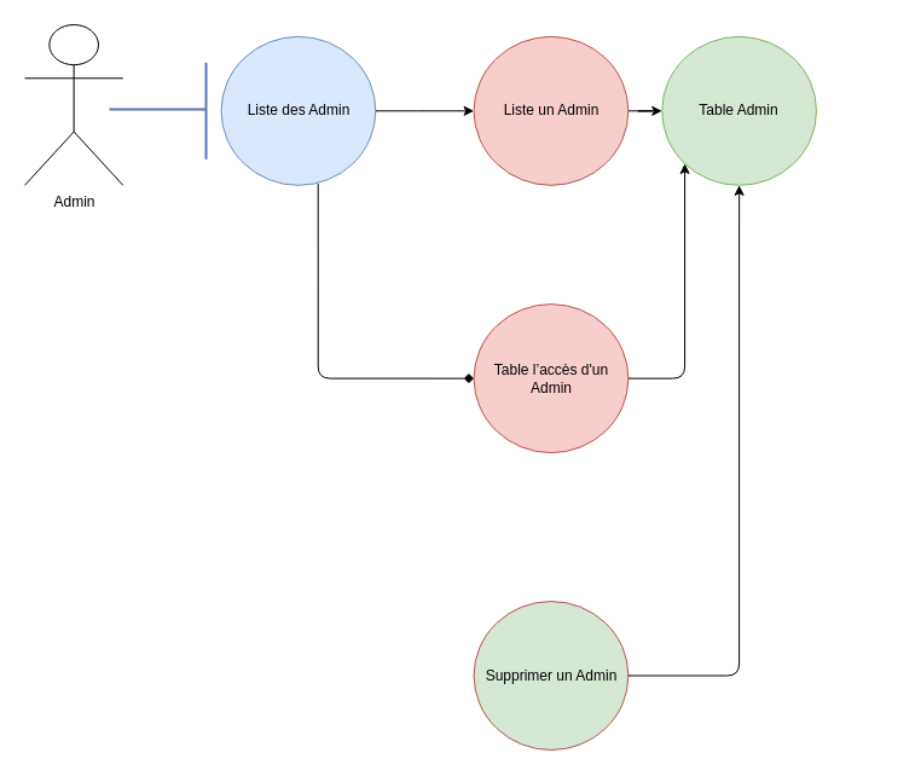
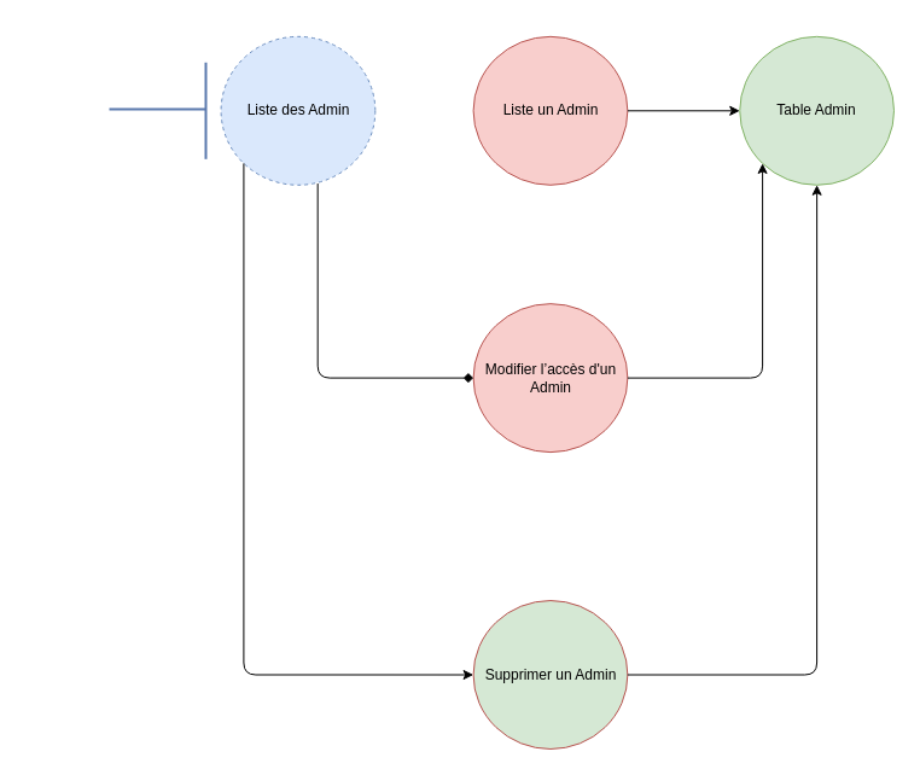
- <mxCell id="3" value="Admin" style="shape=umlActor;verticalLabelPosition=bottom;labelBackgroundColor=#ffffff;verticalAlign=top;html=1;outlineConnect=0;" parent="2" vertex="1"><mxGeometry width="81.29" height="132.787" as="geometry" /></mxCell>
- <mxCell id="4" value="Liste des Admin" style="ellipse;whiteSpace=wrap;html=1;fillColor=#dae8fc;strokeColor=#6c8ebf;" parent="2" vertex="1"><mxGeometry x="162.581" y="9.836" width="127.742" height="122.951" as="geometry" /></mxCell>
+ <mxCell id="4" value="Liste des Admin" style="ellipse;whiteSpace=wrap;html=1;fillColor=#dae8fc;strokeColor=#6c8ebf;dashed=1;" parent="2" vertex="1"><mxGeometry x="162.581" y="9.836" width="127.742" height="122.951" as="geometry" /></mxCell>
- <mxCell id="6" value="" style="edgeStyle=orthogonalEdgeStyle;rounded=0;orthogonalLoop=1;jettySize=auto;html=1;" parent="2" source="4" target="5" edge="1"><mxGeometry relative="1" as="geometry"><Array as="points"><mxPoint x="325.161" y="71.311" /><mxPoint x="325.161" y="71.311" /></Array></mxGeometry></mxCell>
- <mxCell id="9" value="Table Admin" style="ellipse;whiteSpace=wrap;html=1;fillColor=#d5e8d4;strokeColor=#82b366;" parent="2" vertex="1"><mxGeometry x="527.258" y="9.836" width="127.742" height="122.951" as="geometry" /></mxCell>
+ <mxCell id="9" value="Table Admin" style="ellipse;whiteSpace=wrap;html=1;fillColor=#d5e8d4;strokeColor=#82b366;" parent="2" vertex="1"><mxGeometry x="592.258" y="9.836" width="127.742" height="122.951" as="geometry" /></mxCell>
- <mxCell id="8" value="Table l’accès d'un Admin" style="ellipse;whiteSpace=wrap;html=1;fillColor=#f8cecc;strokeColor=#b85450;" parent="2" vertex="1"><mxGeometry x="371.613" y="231.148" width="127.742" height="122.951" as="geometry" /></mxCell>
+ <mxCell id="8" value="Modifier l’accès d'un Admin" style="ellipse;whiteSpace=wrap;html=1;fillColor=#f8cecc;strokeColor=#b85450;" parent="2" vertex="1"><mxGeometry x="371.613" y="231.148" width="127.742" height="122.951" as="geometry" /></mxCell>
+ <mxCell id="14" value="" style="endArrow=classic;html=1;entryX=0;entryY=0.5;entryDx=0;entryDy=0;exitX=0;exitY=1;exitDx=0;exitDy=0;edgeStyle=orthogonalEdgeStyle;" edge="1" parent="2" source="4" target="7"><mxGeometry width="50" height="50" relative="1" as="geometry"><mxPoint x="92.903" y="550.82" as="sourcePoint" /><mxPoint x="150.968" y="489.344" as="targetPoint" /><Array as="points"><mxPoint x="181.161" y="538.525" /></Array></mxGeometry></mxCell>
